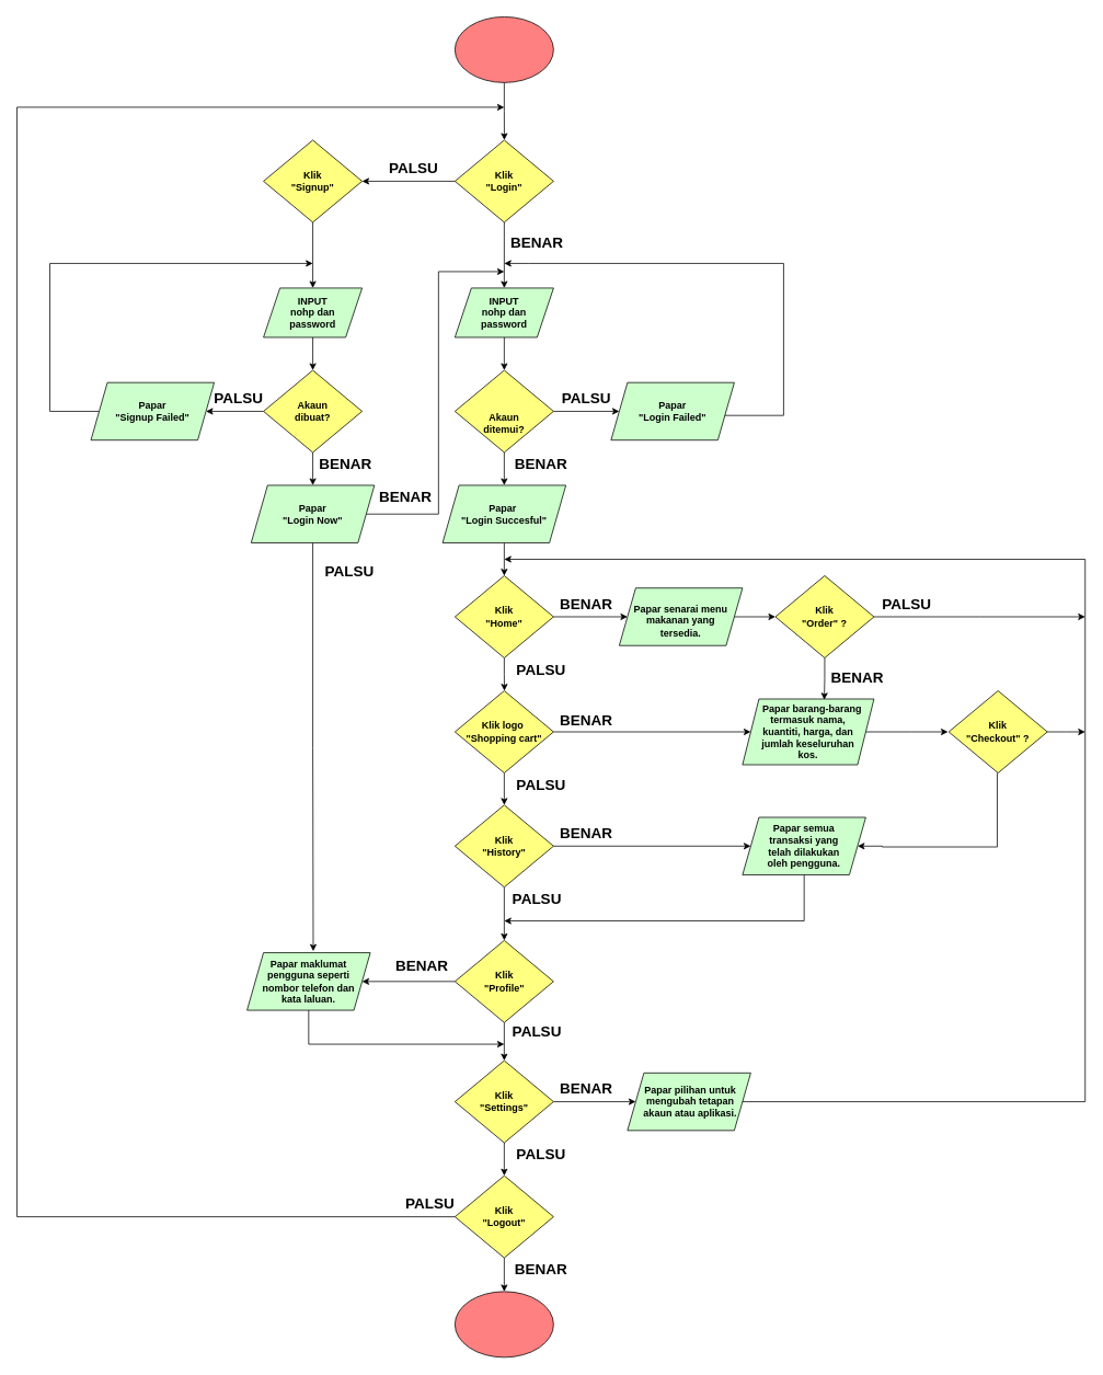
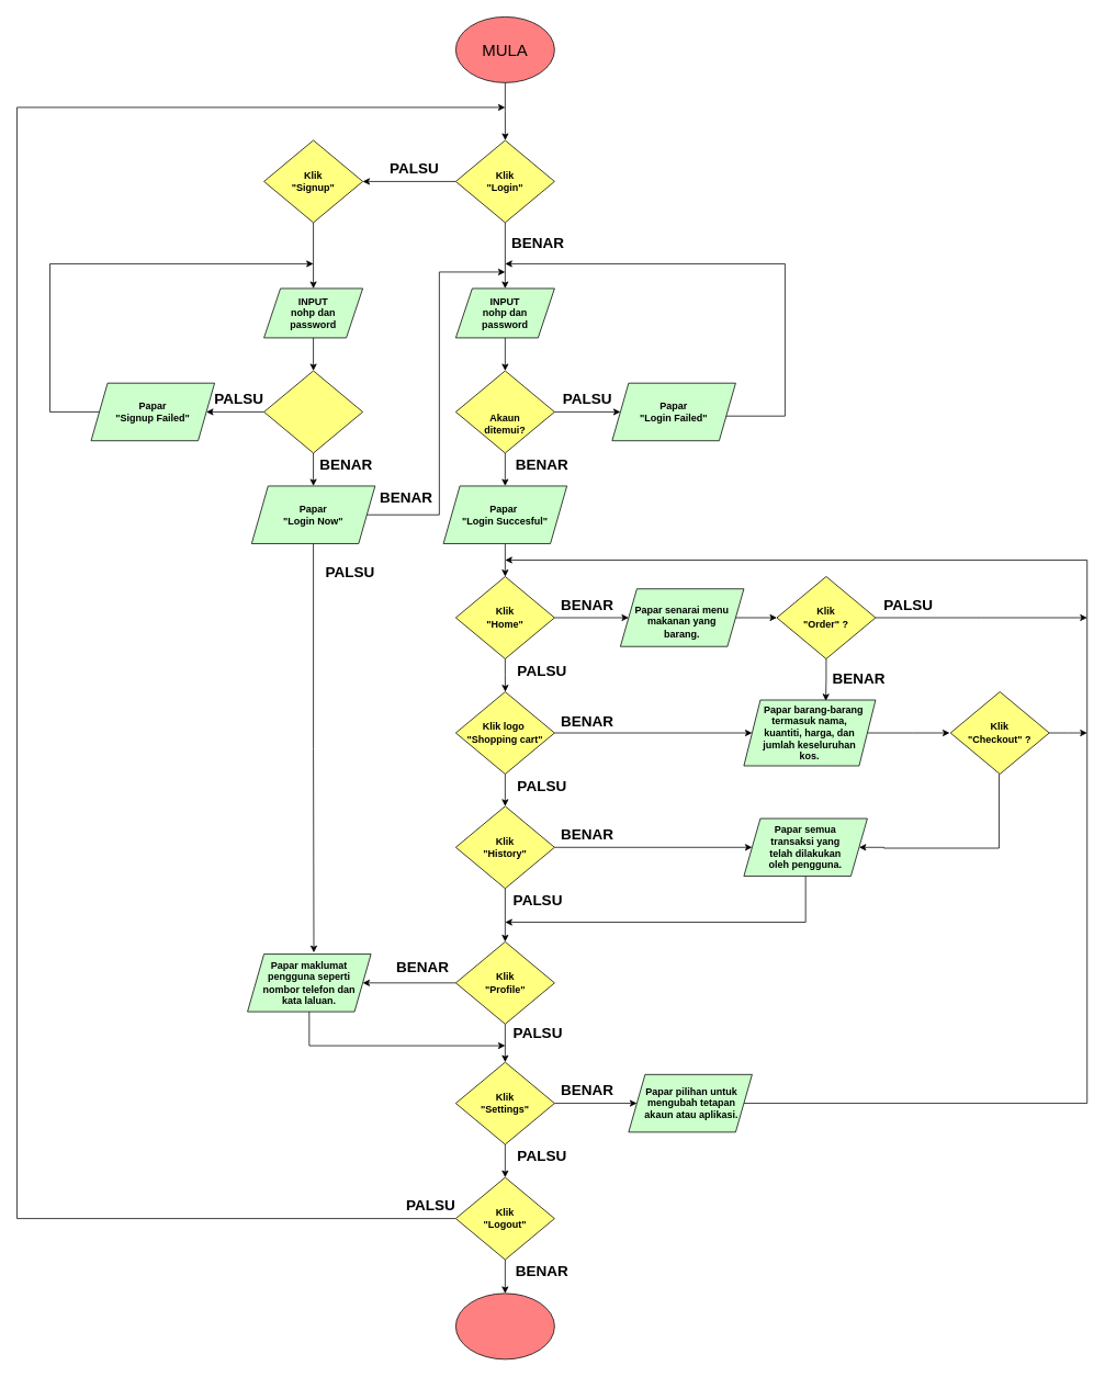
+ <mxCell id="84" value="MULA" style="text;strokeColor=none;align=center;fillColor=none;html=1;verticalAlign=middle;whiteSpace=wrap;rounded=0;fontSize=20;" parent="81" vertex="1"><mxGeometry x="30" y="25" width="60" height="30" as="geometry" /></mxCell>
- <mxCell id="88" value="Akaun dibuat?" style="text;strokeColor=none;align=center;fillColor=none;html=1;verticalAlign=middle;whiteSpace=wrap;rounded=0;fontStyle=1" vertex="1" parent="1"><mxGeometry x="350" y="485" width="60" height="30" as="geometry" /></mxCell>
- <mxCell id="23" value="&lt;div&gt;Papar senarai menu makanan yang tersedia.&lt;/div&gt;" style="text;strokeColor=none;align=center;fillColor=none;html=1;verticalAlign=middle;whiteSpace=wrap;rounded=0;fontStyle=1" parent="1" vertex="1"><mxGeometry x="768" y="740" width="120" height="30" as="geometry" /></mxCell>
+ <mxCell id="23" value="&lt;div&gt;Papar senarai menu makanan yang barang.&lt;/div&gt;" style="text;strokeColor=none;align=center;fillColor=none;html=1;verticalAlign=middle;whiteSpace=wrap;rounded=0;fontStyle=1" parent="1" vertex="1"><mxGeometry x="768" y="740" width="120" height="30" as="geometry" /></mxCell>
